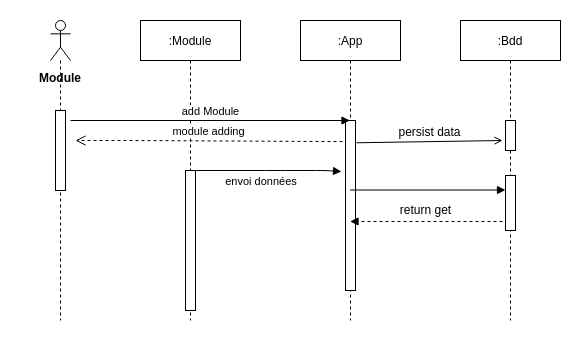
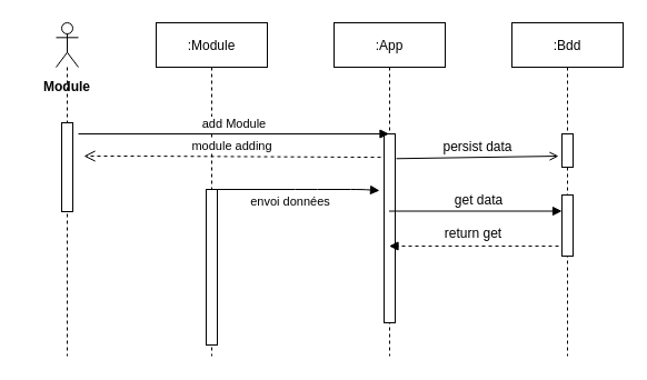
+ <mxCell id="12" value="get data" style="text;html=1;align=center;verticalAlign=middle;resizable=0;points=[];autosize=1;strokeColor=none;fillColor=none;" vertex="1" parent="1"><mxGeometry x="400" y="170" width="60" height="20" as="geometry" /></mxCell>
